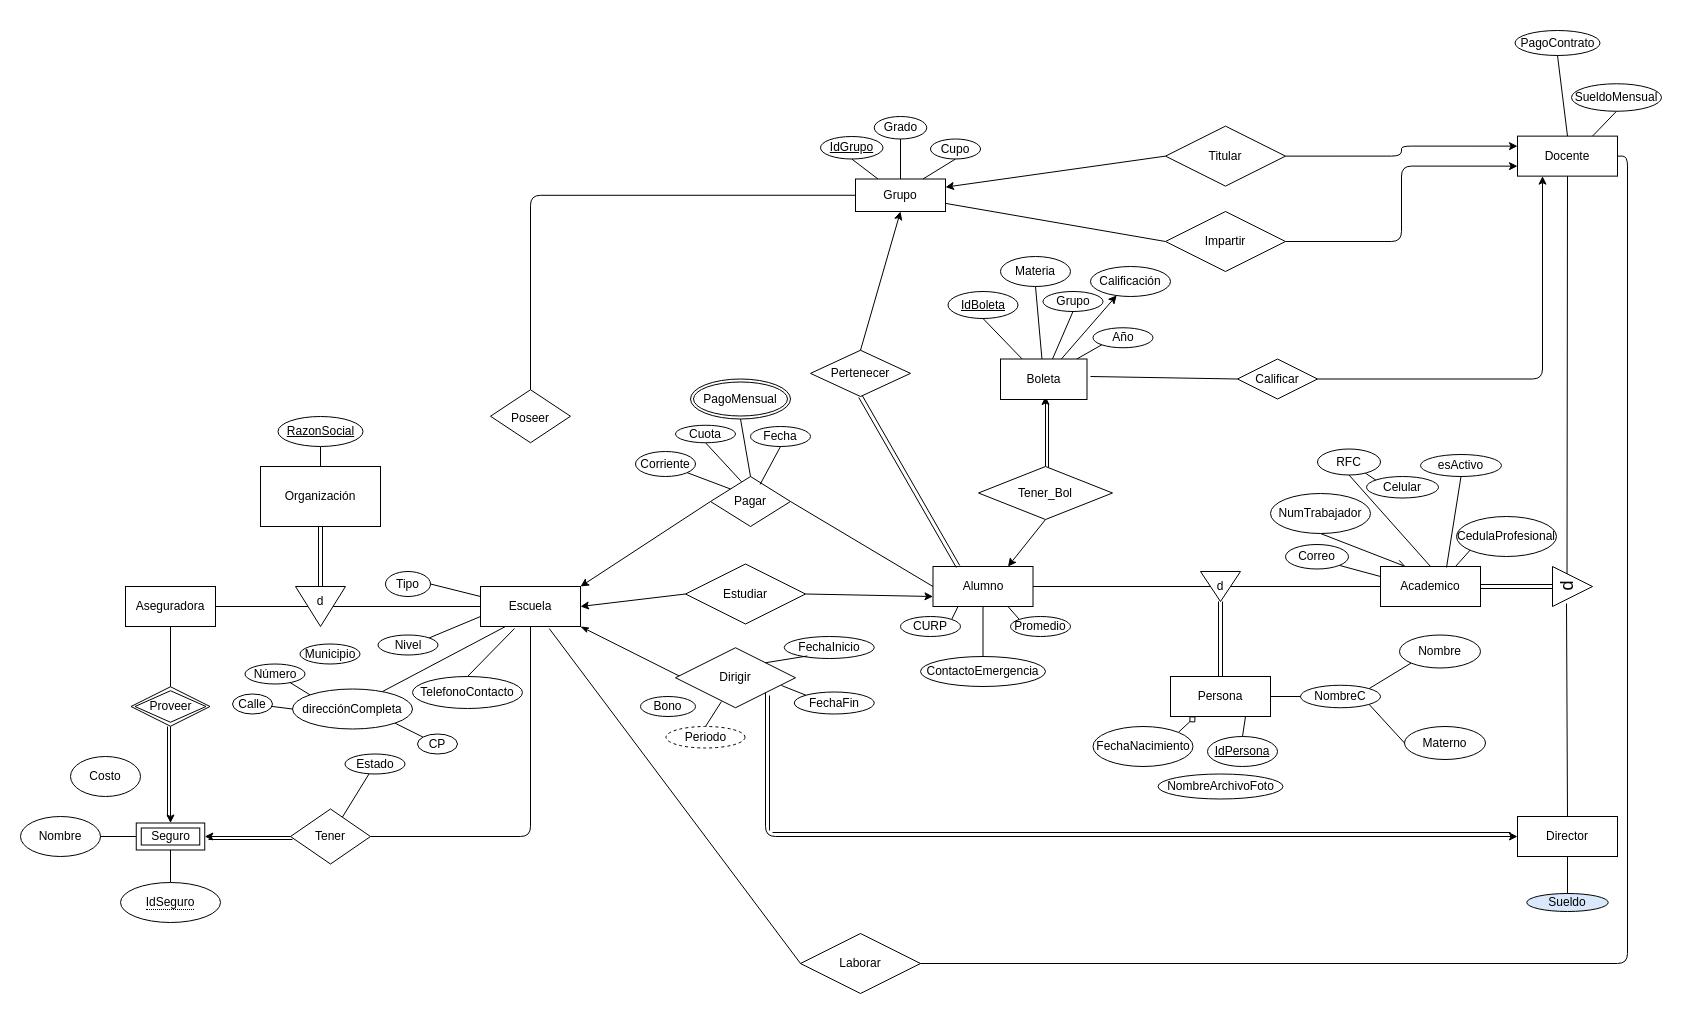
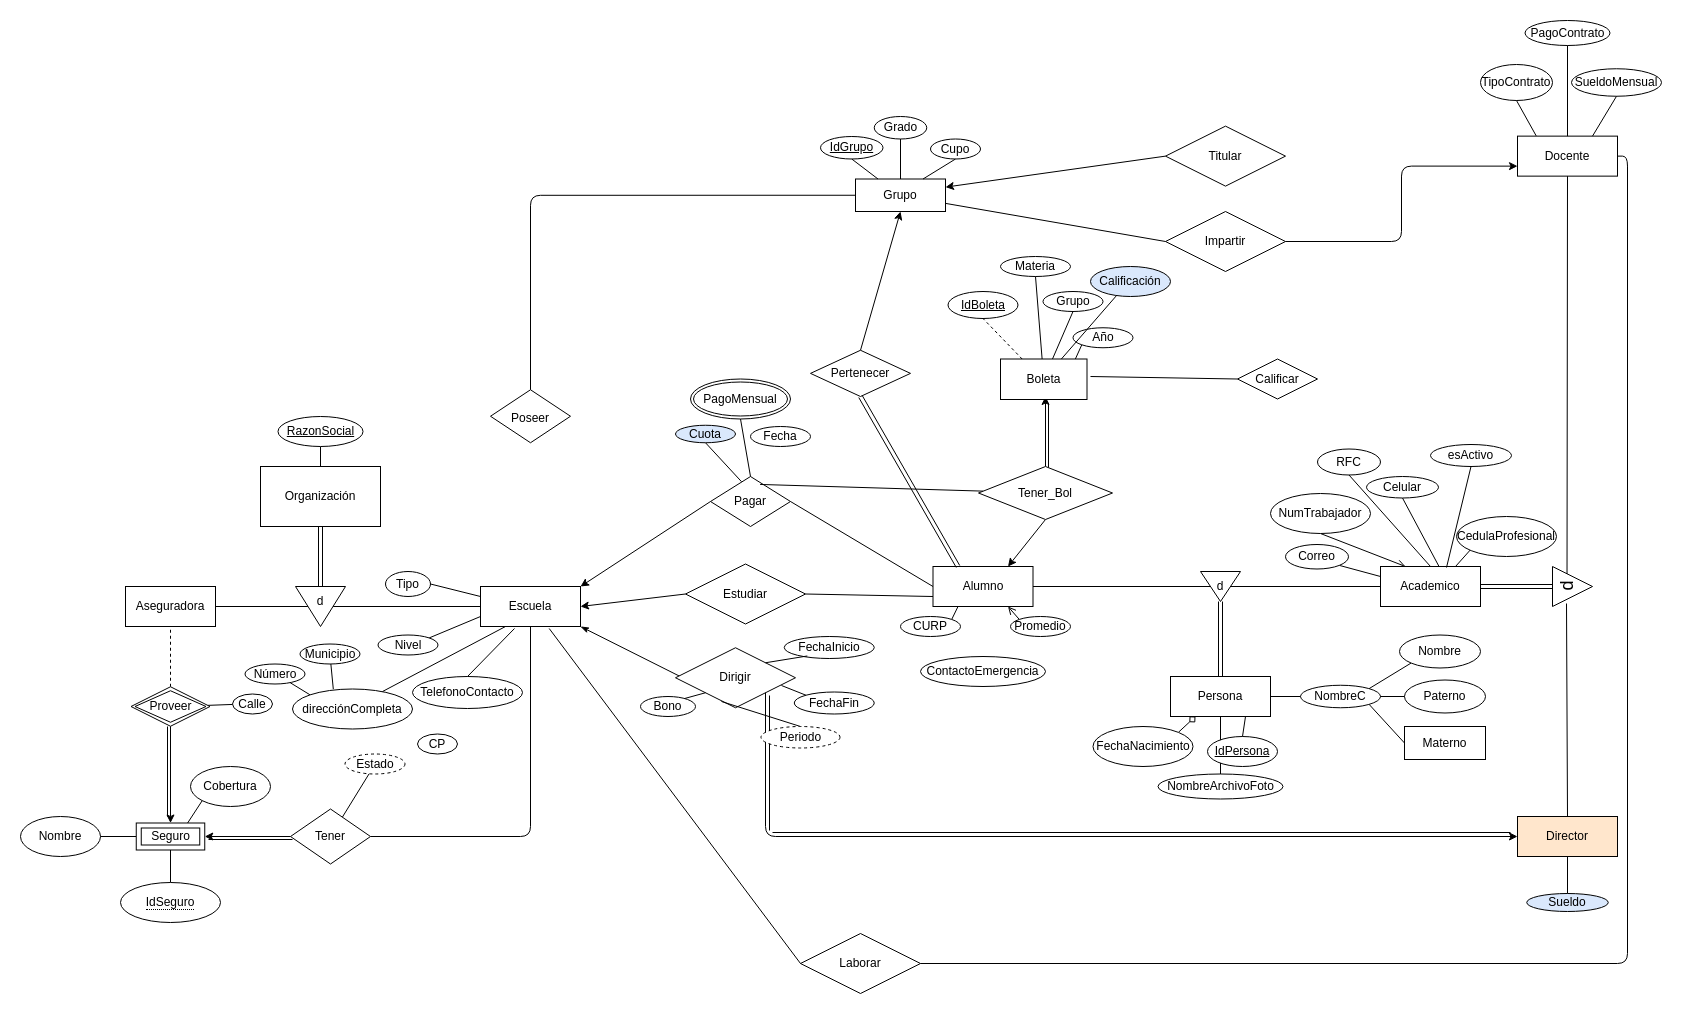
- <mxCell id="81" value="PagoContrato" style="ellipse;whiteSpace=wrap;html=1;align=center;" parent="1" vertex="1"><mxGeometry x="1514.5" y="30" width="85" height="25" as="geometry" /></mxCell>
+ <mxCell id="81" value="PagoContrato" style="ellipse;whiteSpace=wrap;html=1;align=center;" parent="1" vertex="1"><mxGeometry x="1524.5" y="20" width="85" height="25" as="geometry" /></mxCell>
+ <mxCell id="139" value="TipoContrato" style="ellipse;whiteSpace=wrap;html=1;" parent="1" vertex="1"><mxGeometry x="1480" y="64" width="72" height="36" as="geometry" /></mxCell>
- <mxCell id="61" value="SueldoMensual" style="ellipse;whiteSpace=wrap;html=1;align=center;" parent="1" vertex="1"><mxGeometry x="1571" y="83.25" width="90" height="27.5" as="geometry" /></mxCell>
+ <mxCell id="61" value="SueldoMensual" style="ellipse;whiteSpace=wrap;html=1;align=center;" parent="1" vertex="1"><mxGeometry x="1571" y="68.25" width="90" height="27.5" as="geometry" /></mxCell>
+ <mxCell id="140" value="" style="endArrow=none;html=1;entryX=0.5;entryY=1;entryDx=0;entryDy=0;exitX=0.187;exitY=-0.007;exitDx=0;exitDy=0;exitPerimeter=0;" parent="1" source="120" target="139" edge="1"><mxGeometry width="50" height="50" relative="1" as="geometry"><mxPoint x="1508" y="241" as="sourcePoint" /><mxPoint x="1558" y="191" as="targetPoint" /></mxGeometry></mxCell>
- <mxCell id="128" value="" style="endArrow=classic;html=1;entryX=0;entryY=0.25;entryDx=0;entryDy=0;exitX=1;exitY=0.5;exitDx=0;exitDy=0;edgeStyle=orthogonalEdgeStyle;" parent="1" source="127" target="120" edge="1"><mxGeometry width="50" height="50" relative="1" as="geometry"><mxPoint x="1210" y="316" as="sourcePoint" /><mxPoint x="1260" y="266" as="targetPoint" /></mxGeometry></mxCell>
- <mxCell id="108" value="Materia" style="ellipse;whiteSpace=wrap;html=1;align=center;" parent="1" vertex="1"><mxGeometry x="1000" y="256" width="70" height="30" as="geometry" /></mxCell>
+ <mxCell id="108" value="Materia" style="ellipse;whiteSpace=wrap;html=1;align=center;" parent="1" vertex="1"><mxGeometry x="1000" y="256" width="70" height="20" as="geometry" /></mxCell>
- <mxCell id="115" value="Calificación" style="ellipse;whiteSpace=wrap;html=1;" parent="1" vertex="1"><mxGeometry x="1090" y="266" width="80" height="30" as="geometry" /></mxCell>
+ <mxCell id="115" value="Calificación" style="ellipse;whiteSpace=wrap;html=1;fillColor=#dae8fc;" parent="1" vertex="1"><mxGeometry x="1090" y="266" width="80" height="30" as="geometry" /></mxCell>
- <mxCell id="116" value="" style="endArrow=classic;html=1;entryX=0.327;entryY=0.964;entryDx=0;entryDy=0;entryPerimeter=0;" parent="1" source="169" target="115" edge="1"><mxGeometry width="50" height="50" relative="1" as="geometry"><mxPoint x="1059.94" y="355.36" as="sourcePoint" /><mxPoint x="1000" y="346" as="targetPoint" /></mxGeometry></mxCell>
+ <mxCell id="116" value="" style="endArrow=none;html=1;entryX=0.327;entryY=0.964;entryDx=0;entryDy=0;entryPerimeter=0;" parent="1" source="169" target="115" edge="1"><mxGeometry width="50" height="50" relative="1" as="geometry"><mxPoint x="1059.94" y="355.36" as="sourcePoint" /><mxPoint x="1000" y="346" as="targetPoint" /></mxGeometry></mxCell>
- <mxCell id="110" value="Año" style="ellipse;whiteSpace=wrap;html=1;align=center;" parent="1" vertex="1"><mxGeometry x="1092.5" y="327.25" width="60" height="20" as="geometry" /></mxCell>
+ <mxCell id="110" value="Año" style="ellipse;whiteSpace=wrap;html=1;align=center;" parent="1" vertex="1"><mxGeometry x="1072.5" y="327.25" width="60" height="20" as="geometry" /></mxCell>
- <mxCell id="111" value="" style="endArrow=none;html=1;entryX=0.5;entryY=1;entryDx=0;entryDy=0;exitX=0.25;exitY=0;exitDx=0;exitDy=0;" parent="1" source="169" target="168" edge="1"><mxGeometry width="50" height="50" relative="1" as="geometry"><mxPoint x="1022.5" y="356" as="sourcePoint" /><mxPoint x="997.5" y="321" as="targetPoint" /></mxGeometry></mxCell>
+ <mxCell id="111" value="" style="endArrow=none;html=1;entryX=0.5;entryY=1;entryDx=0;entryDy=0;exitX=0.25;exitY=0;exitDx=0;exitDy=0;dashed=1;" parent="1" source="169" target="168" edge="1"><mxGeometry width="50" height="50" relative="1" as="geometry"><mxPoint x="1022.5" y="356" as="sourcePoint" /><mxPoint x="997.5" y="321" as="targetPoint" /></mxGeometry></mxCell>
- <mxCell id="133" value="" style="endArrow=classic;html=1;entryX=0.25;entryY=1;entryDx=0;entryDy=0;exitX=1;exitY=0.5;exitDx=0;exitDy=0;edgeStyle=orthogonalEdgeStyle;" parent="1" source="132" target="120" edge="1"><mxGeometry width="50" height="50" relative="1" as="geometry"><mxPoint x="1210" y="496" as="sourcePoint" /><mxPoint x="1260" y="446" as="targetPoint" /></mxGeometry></mxCell>
- <mxCell id="88" value="Cuota" style="ellipse;whiteSpace=wrap;html=1;" parent="1" vertex="1"><mxGeometry x="675" y="424.75" width="60" height="17.5" as="geometry" /></mxCell>
+ <mxCell id="88" value="Cuota" style="ellipse;whiteSpace=wrap;html=1;fillColor=#dae8fc;" parent="1" vertex="1"><mxGeometry x="675" y="424.75" width="60" height="17.5" as="geometry" /></mxCell>
- <mxCell id="80" value="Corriente" style="ellipse;whiteSpace=wrap;html=1;" parent="1" vertex="1"><mxGeometry x="635" y="451" width="60" height="25" as="geometry" /></mxCell>
- <mxCell id="93" value="" style="endArrow=none;html=1;entryX=0.5;entryY=1;entryDx=0;entryDy=0;exitX=0.62;exitY=0.159;exitDx=0;exitDy=0;exitPerimeter=0;" parent="1" source="76" target="89" edge="1"><mxGeometry width="50" height="50" relative="1" as="geometry"><mxPoint x="700" y="496" as="sourcePoint" /><mxPoint x="750" y="446" as="targetPoint" /></mxGeometry></mxCell>
+ <mxCell id="93" value="" style="endArrow=none;html=1;exitX=0.62;exitY=0.159;exitDx=0;exitDy=0;exitPerimeter=0;" parent="1" source="76" target="167" edge="1"><mxGeometry width="50" height="50" relative="1" as="geometry"><mxPoint x="700" y="496" as="sourcePoint" /><mxPoint x="750" y="446" as="targetPoint" /></mxGeometry></mxCell>
- <mxCell id="59" value="esActivo" style="ellipse;whiteSpace=wrap;html=1;align=center;" parent="1" vertex="1"><mxGeometry x="1420" y="454" width="81" height="22" as="geometry" /></mxCell>
+ <mxCell id="59" value="esActivo" style="ellipse;whiteSpace=wrap;html=1;align=center;" parent="1" vertex="1"><mxGeometry x="1430" y="444" width="81" height="22" as="geometry" /></mxCell>
- <mxCell id="13" style="edgeStyle=none;rounded=0;orthogonalLoop=1;jettySize=auto;html=1;endArrow=none;endFill=0;exitX=0.5;exitY=1;exitDx=0;exitDy=0;" parent="1" source="14" target="138" edge="1"><mxGeometry relative="1" as="geometry"><mxPoint x="1280" y="384" as="sourcePoint" /></mxGeometry></mxCell>
+ <mxCell id="13" style="edgeStyle=none;rounded=0;orthogonalLoop=1;jettySize=auto;html=1;entryX=0.587;entryY=0.008;entryDx=0;entryDy=0;endArrow=none;endFill=0;entryPerimeter=0;exitX=0.5;exitY=1;exitDx=0;exitDy=0;" parent="1" source="14" target="44" edge="1"><mxGeometry relative="1" as="geometry"><mxPoint x="1280" y="384" as="sourcePoint" /></mxGeometry></mxCell>
- <mxCell id="94" value="" style="endArrow=none;html=1;entryX=1;entryY=1;entryDx=0;entryDy=0;exitX=0;exitY=0;exitDx=0;exitDy=0;" parent="1" source="76" target="80" edge="1"><mxGeometry width="50" height="50" relative="1" as="geometry"><mxPoint x="700" y="496" as="sourcePoint" /><mxPoint x="750" y="446" as="targetPoint" /></mxGeometry></mxCell>
- <mxCell id="82" value="" style="endArrow=classic;html=1;exitX=1;exitY=0.5;exitDx=0;exitDy=0;entryX=0;entryY=0.75;entryDx=0;entryDy=0;" parent="1" source="18" target="45" edge="1"><mxGeometry width="50" height="50" relative="1" as="geometry"><mxPoint x="805" y="741" as="sourcePoint" /><mxPoint x="855" y="691" as="targetPoint" /></mxGeometry></mxCell>
+ <mxCell id="82" value="" style="endArrow=none;html=1;exitX=1;exitY=0.5;exitDx=0;exitDy=0;entryX=0;entryY=0.75;entryDx=0;entryDy=0;" parent="1" source="18" target="45" edge="1"><mxGeometry width="50" height="50" relative="1" as="geometry"><mxPoint x="805" y="741" as="sourcePoint" /><mxPoint x="855" y="691" as="targetPoint" /></mxGeometry></mxCell>
- <mxCell id="15" style="edgeStyle=none;rounded=0;orthogonalLoop=1;jettySize=auto;html=1;exitX=0;exitY=0;exitDx=0;exitDy=0;entryX=0.75;entryY=1;entryDx=0;entryDy=0;endArrow=none;endFill=0;" parent="1" source="16" target="45" edge="1"><mxGeometry relative="1" as="geometry" /></mxCell>
+ <mxCell id="15" style="edgeStyle=none;rounded=0;orthogonalLoop=1;jettySize=auto;html=1;exitX=0;exitY=0;exitDx=0;exitDy=0;entryX=0.75;entryY=1;entryDx=0;entryDy=0;endArrow=open;endFill=0;" parent="1" source="16" target="45" edge="1"><mxGeometry relative="1" as="geometry" /></mxCell>
- <mxCell id="77" value="" style="endArrow=none;html=1;entryX=0.5;entryY=1;entryDx=0;entryDy=0;exitX=0.5;exitY=0;exitDx=0;exitDy=0;" parent="1" source="46" target="45" edge="1"><mxGeometry width="50" height="50" relative="1" as="geometry"><mxPoint x="910" as="sourcePoint" y="726" /><mxPoint x="960" y="676" as="targetPoint" /></mxGeometry></mxCell>
- <mxCell id="68" value="" style="endArrow=none;html=1;entryX=0.5;entryY=1;entryDx=0;entryDy=0;exitX=0.5;exitY=0;exitDx=0;exitDy=0;" parent="1" source="162" target="66" edge="1"><mxGeometry width="50" height="50" relative="1" as="geometry"><mxPoint x="170" y="686" as="sourcePoint" /><mxPoint x="570" y="666" as="targetPoint" /></mxGeometry></mxCell>
+ <mxCell id="68" value="" style="endArrow=none;html=1;entryX=0.5;entryY=1;entryDx=0;entryDy=0;exitX=0.5;exitY=0;exitDx=0;exitDy=0;dashed=1;" parent="1" source="162" target="66" edge="1"><mxGeometry width="50" height="50" relative="1" as="geometry"><mxPoint x="170" y="686" as="sourcePoint" /><mxPoint x="570" y="666" as="targetPoint" /></mxGeometry></mxCell>
+ <mxCell id="23" value="" style="edgeStyle=none;rounded=0;orthogonalLoop=1;jettySize=auto;html=1;endArrow=none;endFill=0;entryX=0.34;entryY=0.003;entryDx=0;entryDy=0;entryPerimeter=0;" parent="1" source="24" target="60" edge="1"><mxGeometry relative="1" as="geometry" /></mxCell>
+ <mxCell id="31" style="edgeStyle=none;rounded=0;orthogonalLoop=1;jettySize=auto;html=1;exitX=0.748;exitY=0.142;exitDx=0;exitDy=0;entryX=0;entryY=1;entryDx=0;entryDy=0;startArrow=none;startFill=0;endArrow=none;endFill=0;exitPerimeter=0;" parent="1" source="32" target="29" edge="1"><mxGeometry relative="1" as="geometry" /></mxCell>
+ <mxCell id="146" value="" style="endArrow=none;html=1;entryX=0;entryY=0.5;entryDx=0;entryDy=0;exitX=1;exitY=0.5;exitDx=0;exitDy=0;" parent="1" source="36" target="143" edge="1"><mxGeometry width="50" height="50" relative="1" as="geometry"><mxPoint x="1096" y="596" as="sourcePoint" /><mxPoint x="1146" y="546" as="targetPoint" /></mxGeometry></mxCell>
+ <mxCell id="143" value="Paterno" style="ellipse;whiteSpace=wrap;html=1;" parent="1" vertex="1"><mxGeometry x="1404" y="679.5" width="81" height="33" as="geometry" /></mxCell>
- <mxCell id="19" value="" style="edgeStyle=none;rounded=0;orthogonalLoop=1;jettySize=auto;html=1;endArrow=none;endFill=0;entryX=0;entryY=0.5;entryDx=0;entryDy=0;" parent="1" source="20" target="60" edge="1"><mxGeometry relative="1" as="geometry" /></mxCell>
+ <mxCell id="19" value="" style="edgeStyle=none;rounded=0;orthogonalLoop=1;jettySize=auto;html=1;endArrow=none;endFill=0;" parent="1" source="20" target="162" edge="1"><mxGeometry relative="1" as="geometry" /></mxCell>
+ <mxCell id="39" style="edgeStyle=none;rounded=0;orthogonalLoop=1;jettySize=auto;html=1;exitX=0.5;exitY=0;exitDx=0;exitDy=0;entryX=0.5;entryY=1;entryDx=0;entryDy=0;endArrow=none;endFill=0;" parent="1" source="40" target="34" edge="1"><mxGeometry relative="1" as="geometry" /></mxCell>
- <mxCell id="25" value="" style="edgeStyle=none;rounded=0;orthogonalLoop=1;jettySize=auto;html=1;endArrow=none;endFill=0;entryX=1;entryY=1;entryDx=0;entryDy=0;" parent="1" source="26" target="60" edge="1"><mxGeometry relative="1" as="geometry"><mxPoint x="382" y="689.5" as="targetPoint" /></mxGeometry></mxCell>
- <mxCell id="159" value="Periodo" style="ellipse;whiteSpace=wrap;html=1;align=center;dashed=1;" parent="1" vertex="1"><mxGeometry x="665.5" width="79" height="21.5" as="geometry" y="726" /></mxCell>
+ <mxCell id="159" value="Periodo" style="ellipse;whiteSpace=wrap;html=1;align=center;dashed=1;" parent="1" vertex="1"><mxGeometry x="760.5" y="726" width="79" height="21.5" as="geometry" /></mxCell>
- <mxCell id="144" value="Materno" style="ellipse;whiteSpace=wrap;html=1;" parent="1" vertex="1"><mxGeometry x="1404" y="726" width="81" height="33" as="geometry" /></mxCell>
+ <mxCell id="144" value="Materno" style="whiteSpace=wrap;html=1;rounded=0;" parent="1" vertex="1"><mxGeometry x="1404" y="726" width="81" height="33" as="geometry" /></mxCell>
- <mxCell id="28" value="Estado" style="ellipse;whiteSpace=wrap;html=1;align=center;" parent="1" vertex="1"><mxGeometry x="344.5" y="753.5" width="60" height="20" as="geometry" /></mxCell>
+ <mxCell id="28" value="Estado" style="ellipse;whiteSpace=wrap;html=1;align=center;dashed=1;" parent="1" vertex="1"><mxGeometry x="344.5" y="753.5" width="60" height="20" as="geometry" /></mxCell>
- <mxCell id="53" value="Costo" style="ellipse;whiteSpace=wrap;html=1;" parent="1" vertex="1"><mxGeometry x="70" y="756" width="70" height="40" as="geometry" /></mxCell>
+ <mxCell id="54" value="Cobertura" style="ellipse;whiteSpace=wrap;html=1;" parent="1" vertex="1"><mxGeometry x="190" y="766" width="80" height="40" as="geometry" /></mxCell>
+ <mxCell id="57" value="" style="endArrow=none;html=1;entryX=0;entryY=1;entryDx=0;entryDy=0;exitX=0.75;exitY=0;exitDx=0;exitDy=0;" parent="1" source="163" target="54" edge="1"><mxGeometry width="50" height="50" relative="1" as="geometry"><mxPoint x="185" y="821" as="sourcePoint" /><mxPoint x="180" y="776" as="targetPoint" /></mxGeometry></mxCell>
- <mxCell id="50" value="Director" style="whiteSpace=wrap;html=1;align=center;" parent="1" vertex="1"><mxGeometry x="1517" y="816" width="100" height="40" as="geometry" /></mxCell>
+ <mxCell id="50" value="Director" style="whiteSpace=wrap;html=1;align=center;fillColor=#ffe6cc;" parent="1" vertex="1"><mxGeometry x="1517" y="816" width="100" height="40" as="geometry" /></mxCell>
